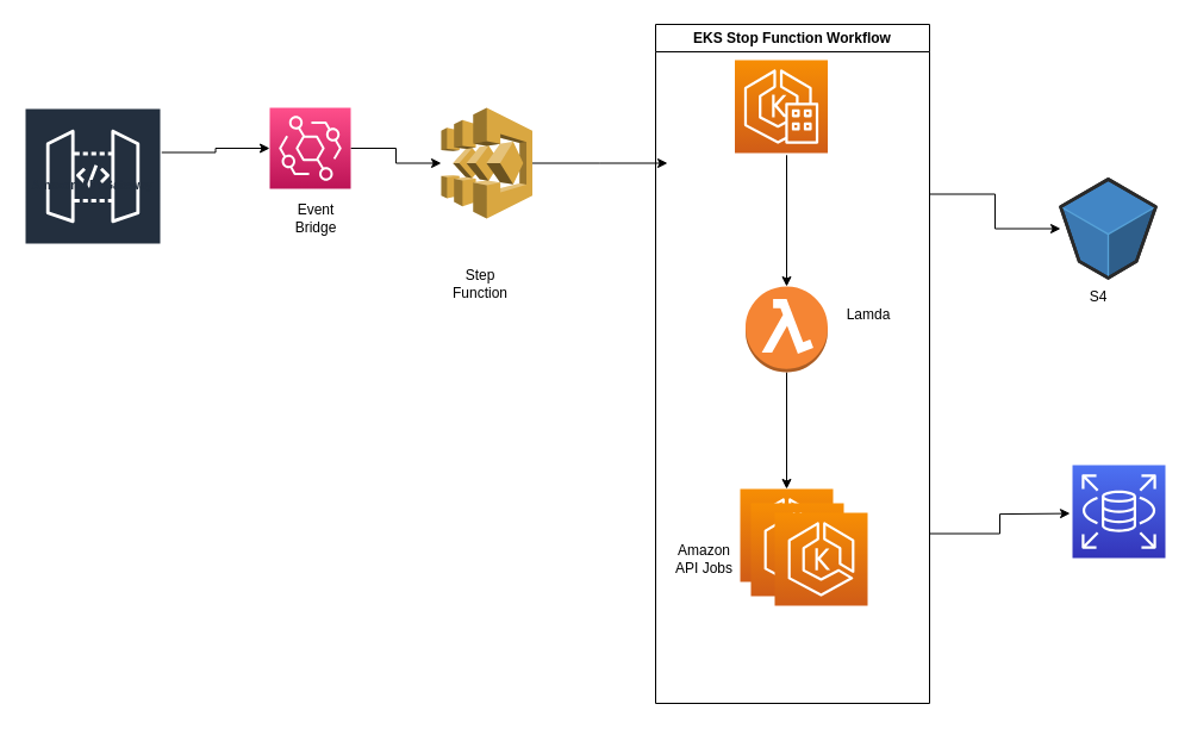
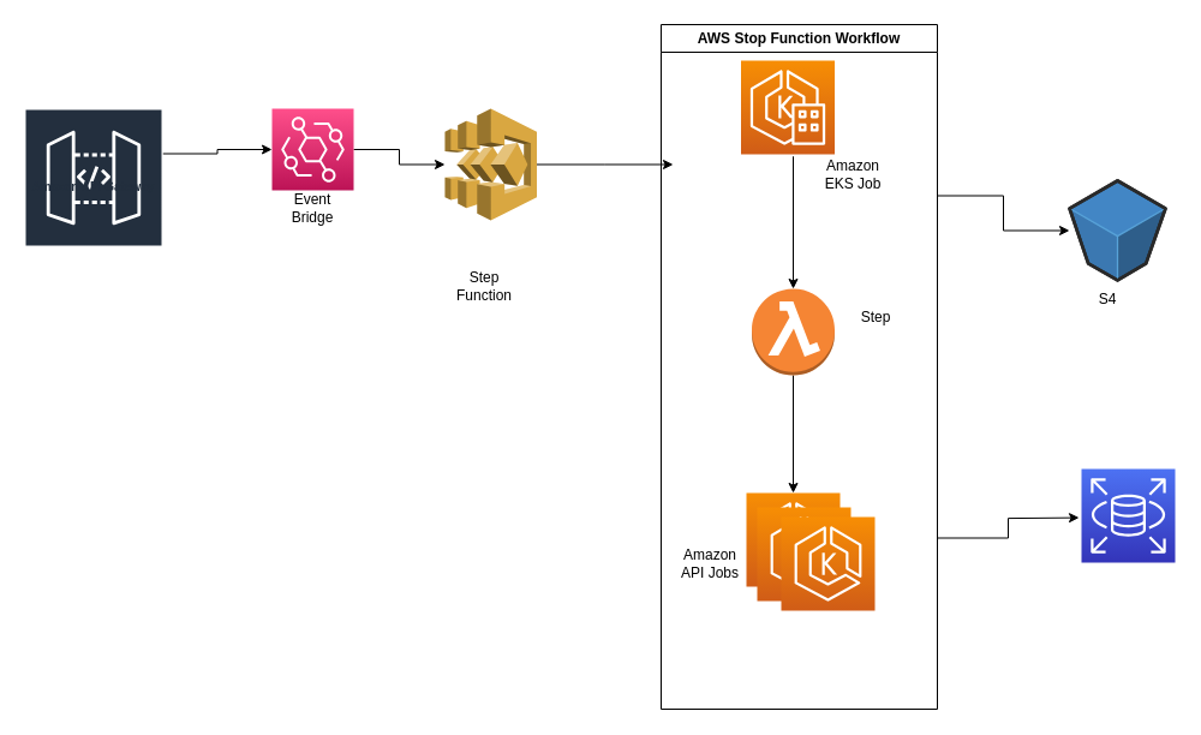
- <mxCell id="18" value="EKS Stop Function Workflow" style="swimlane;whiteSpace=wrap;html=1;" parent="1" vertex="1"><mxGeometry x="550" y="20" width="230" height="570" as="geometry" /></mxCell>
+ <mxCell id="18" value="AWS Stop Function Workflow" style="swimlane;whiteSpace=wrap;html=1;" parent="1" vertex="1"><mxGeometry x="550" y="20" width="230" height="570" as="geometry" /></mxCell>
+ <mxCell id="19" value="Amazon EKS Job" style="text;html=1;strokeColor=none;fillColor=none;align=center;verticalAlign=middle;whiteSpace=wrap;rounded=0;" vertex="1" parent="18"><mxGeometry x="130" y="110" width="60" height="30" as="geometry" /></mxCell>
- <mxCell id="12" value="Event Bridge" style="text;html=1;strokeColor=none;fillColor=none;align=center;verticalAlign=middle;whiteSpace=wrap;rounded=0;" parent="1" vertex="1"><mxGeometry x="235" y="168" width="60" height="30" as="geometry" /></mxCell>
+ <mxCell id="12" value="Event Bridge" style="text;html=1;strokeColor=none;fillColor=none;align=center;verticalAlign=middle;whiteSpace=wrap;rounded=0;" parent="1" vertex="1"><mxGeometry x="230" y="158" width="60" height="30" as="geometry" /></mxCell>
- <mxCell id="20" value="Lamda" style="text;html=1;strokeColor=none;fillColor=none;align=center;verticalAlign=middle;whiteSpace=wrap;rounded=0;" vertex="1" parent="18"><mxGeometry x="149" y="229" width="60" height="30" as="geometry" /></mxCell>
+ <mxCell id="20" value="Step" style="text;html=1;strokeColor=none;fillColor=none;align=center;verticalAlign=middle;whiteSpace=wrap;rounded=0;" vertex="1" parent="18"><mxGeometry x="149" y="229" width="60" height="30" as="geometry" /></mxCell>
